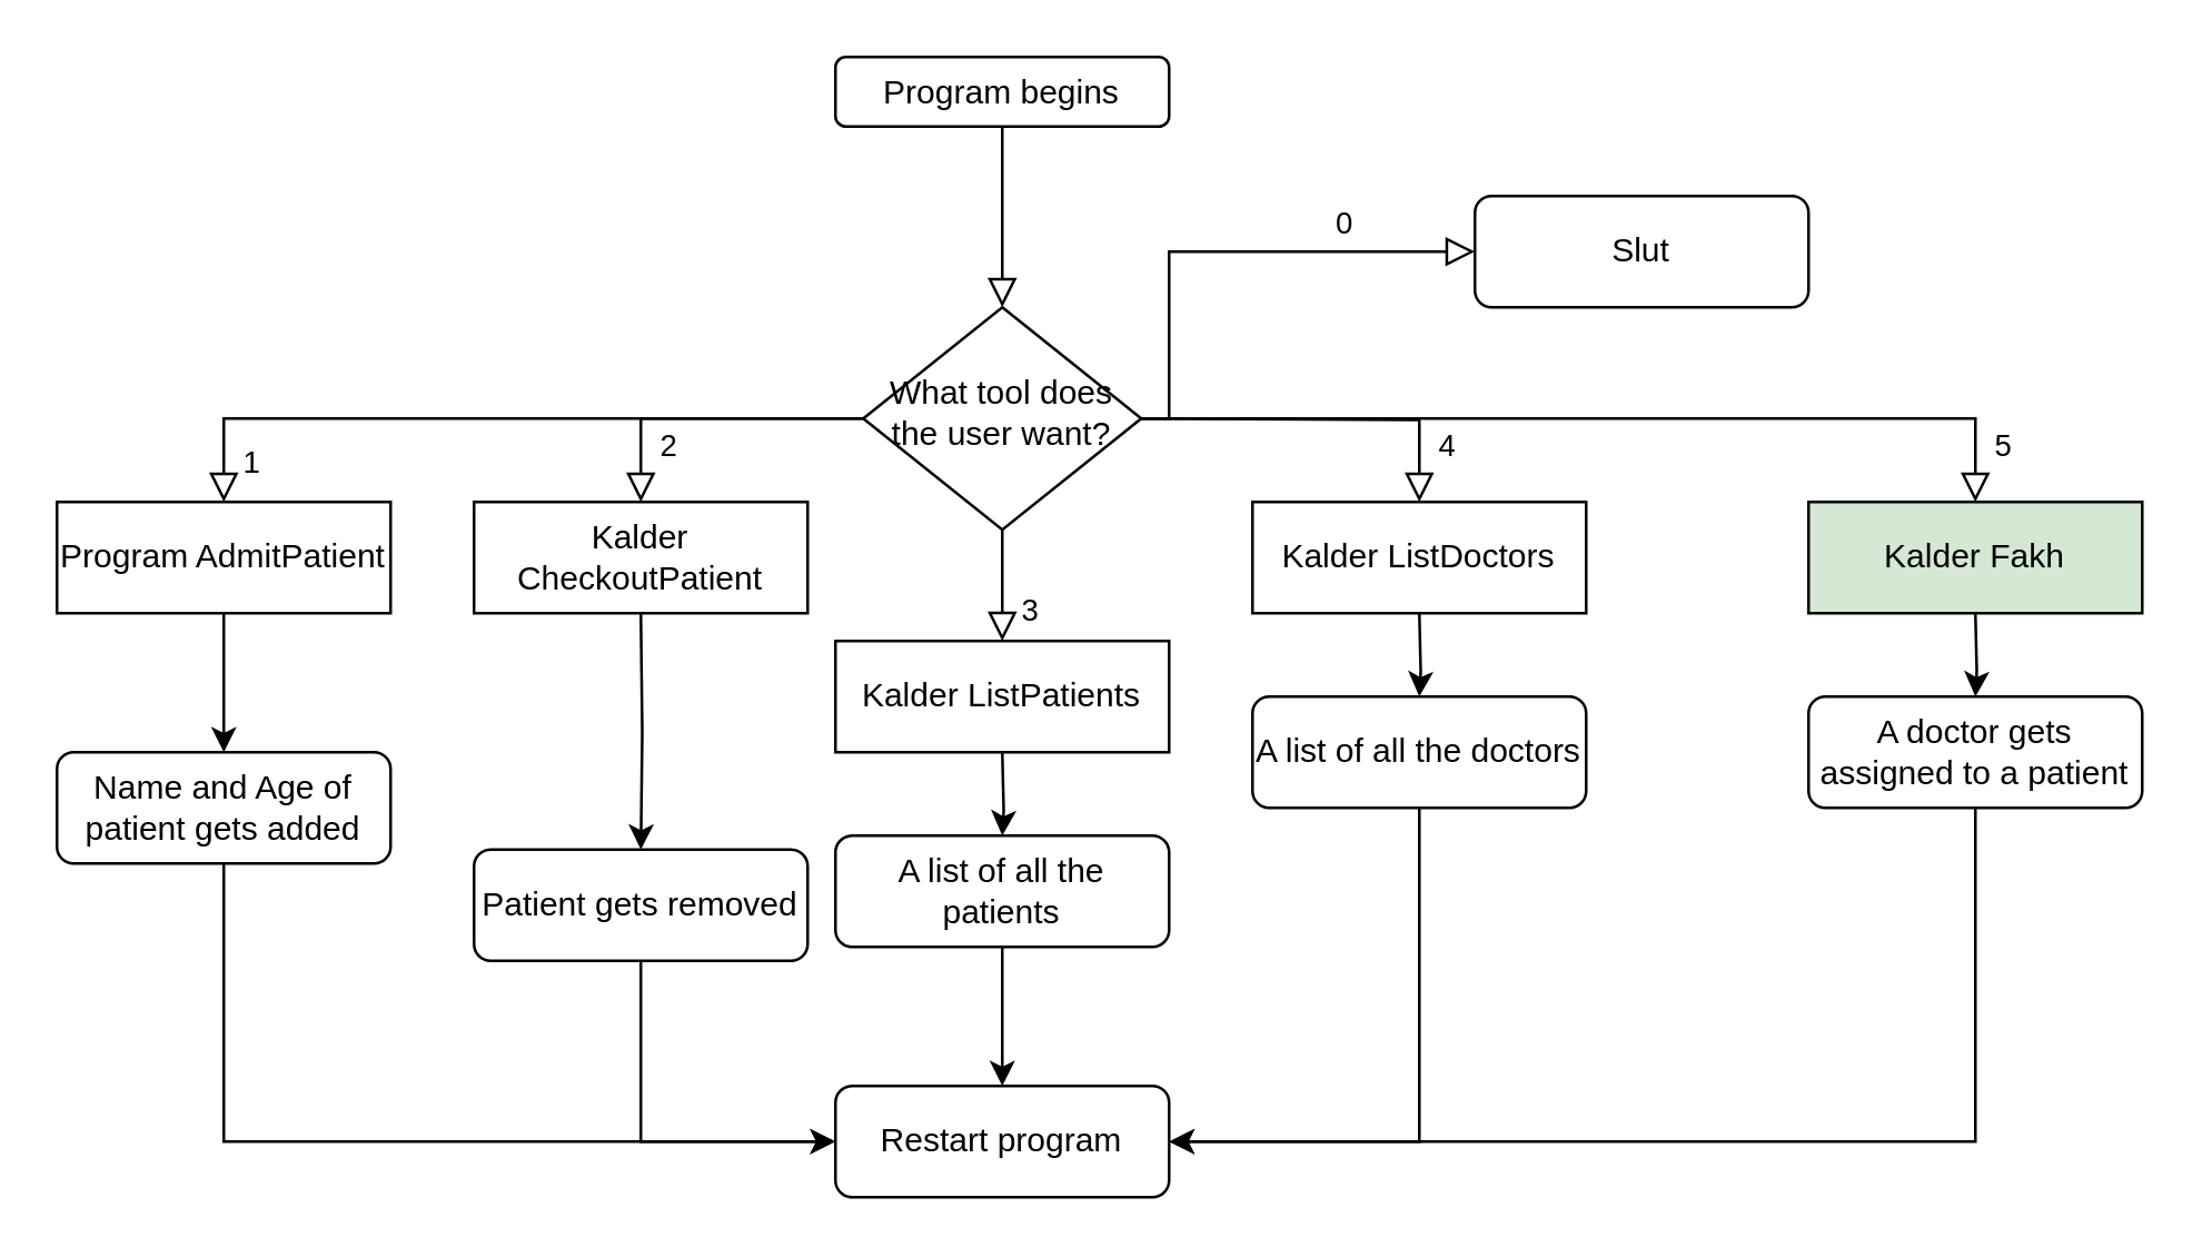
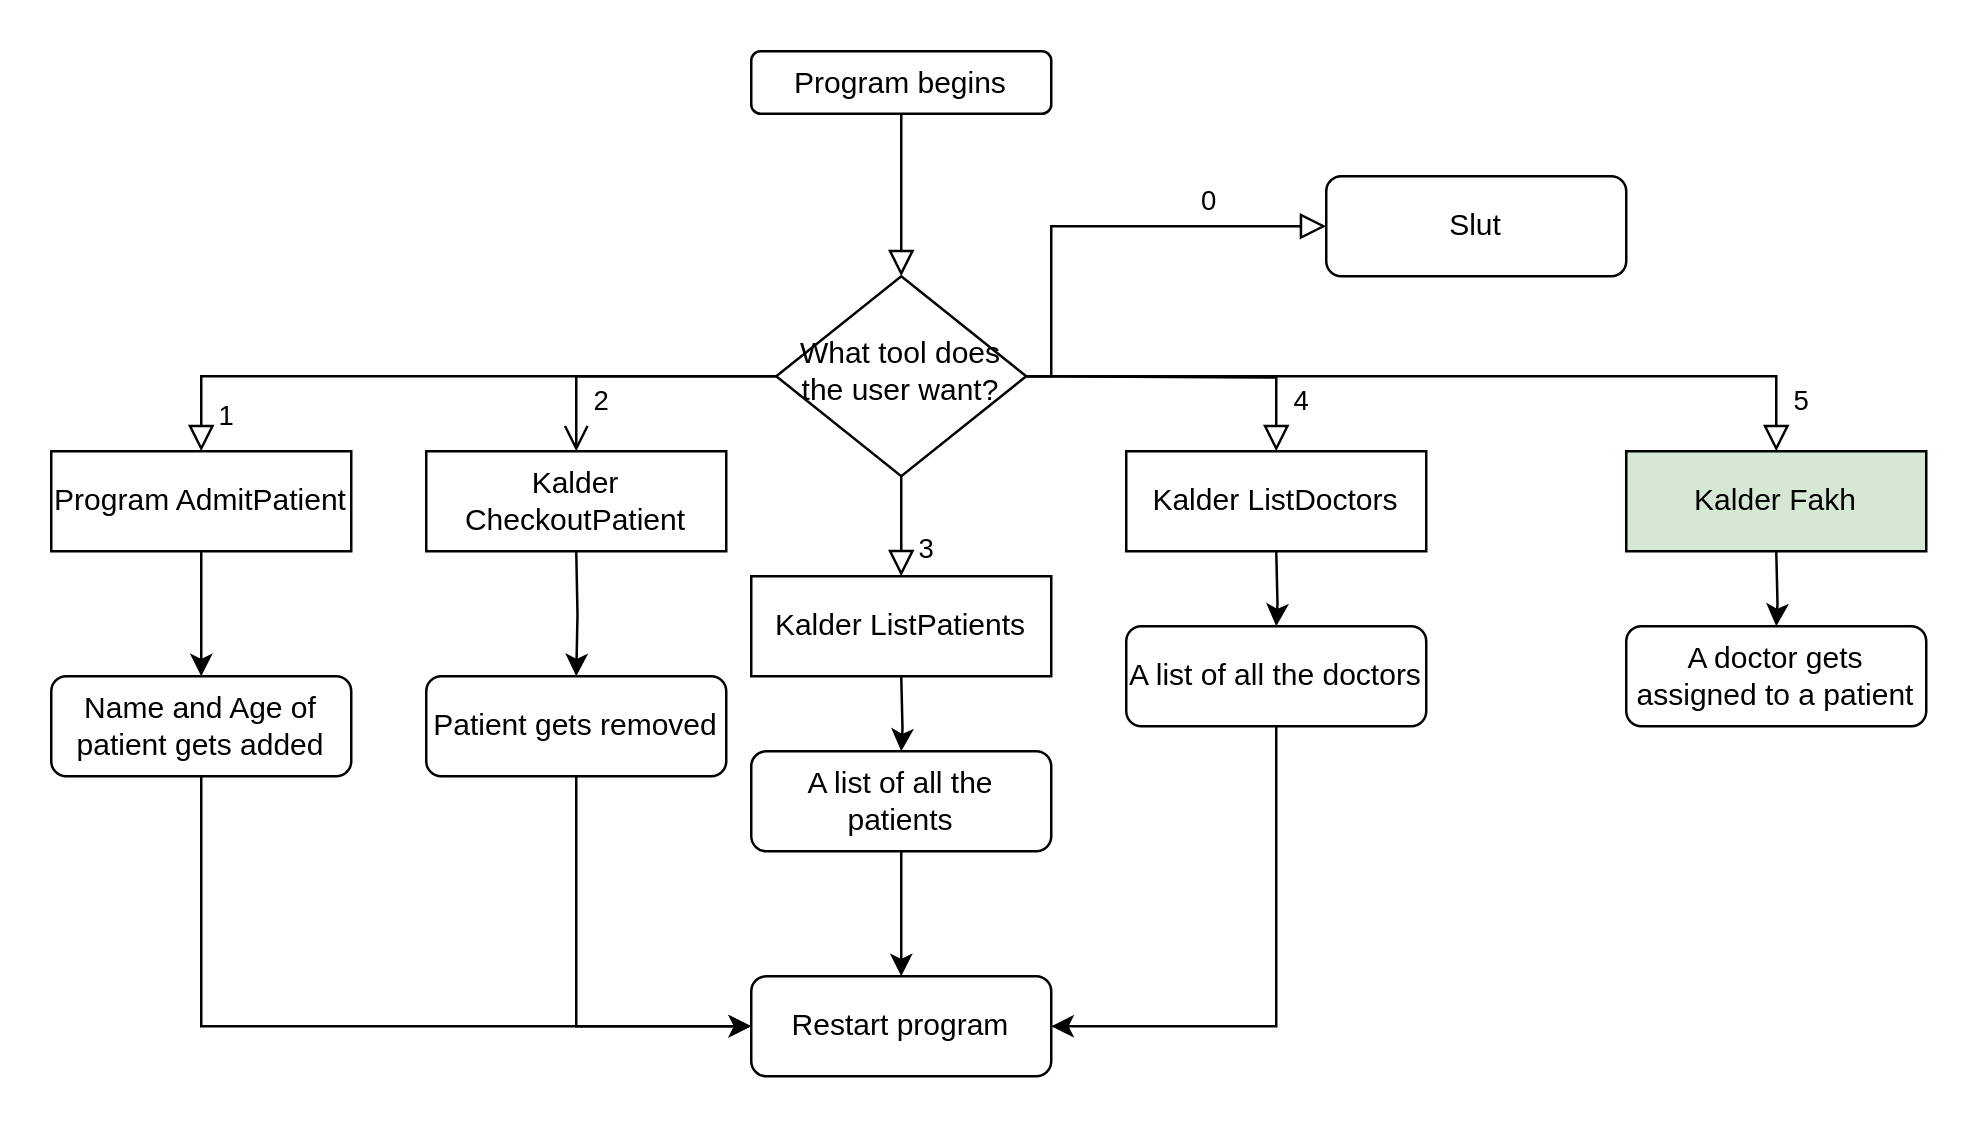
- <mxCell id="14" value="2" style="edgeStyle=orthogonalEdgeStyle;rounded=0;html=1;jettySize=auto;orthogonalLoop=1;fontSize=11;endArrow=block;endFill=0;endSize=8;strokeWidth=1;shadow=0;labelBackgroundColor=none;entryX=0.5;entryY=0;entryDx=0;entryDy=0;exitX=0;exitY=0.5;exitDx=0;exitDy=0;" edge="1" parent="1" source="5" target="29"><mxGeometry x="0.273" y="10" relative="1" as="geometry"><mxPoint as="offset" /><mxPoint x="450" y="190" as="sourcePoint" /><mxPoint x="230" y="180" as="targetPoint" /><Array as="points"><mxPoint x="230" y="150" /></Array></mxGeometry></mxCell>
+ <mxCell id="14" value="2" style="edgeStyle=orthogonalEdgeStyle;rounded=0;html=1;jettySize=auto;orthogonalLoop=1;fontSize=11;endArrow=open;endFill=0;endSize=8;strokeWidth=1;shadow=0;labelBackgroundColor=none;entryX=0.5;entryY=0;entryDx=0;entryDy=0;exitX=0;exitY=0.5;exitDx=0;exitDy=0;" edge="1" parent="1" source="5" target="29"><mxGeometry x="0.273" y="10" relative="1" as="geometry"><mxPoint as="offset" /><mxPoint x="450" y="190" as="sourcePoint" /><mxPoint x="230" y="180" as="targetPoint" /><Array as="points"><mxPoint x="230" y="150" /></Array></mxGeometry></mxCell>
- <mxCell id="21" value="Patient gets removed" style="rounded=1;whiteSpace=wrap;html=1;fontSize=12;glass=0;strokeWidth=1;shadow=0;" vertex="1" parent="1"><mxGeometry x="170" y="305" width="120" height="40" as="geometry" /></mxCell>
+ <mxCell id="21" value="Patient gets removed" style="rounded=1;whiteSpace=wrap;html=1;fontSize=12;glass=0;strokeWidth=1;shadow=0;" vertex="1" parent="1"><mxGeometry x="170" y="270" width="120" height="40" as="geometry" /></mxCell>
- <mxCell id="26" style="edgeStyle=orthogonalEdgeStyle;rounded=0;orthogonalLoop=1;jettySize=auto;html=1;entryX=1;entryY=0.5;entryDx=0;entryDy=0;" edge="1" parent="1" source="27" target="17"><mxGeometry relative="1" as="geometry"><Array as="points"><mxPoint x="710" y="410" /></Array></mxGeometry></mxCell>
